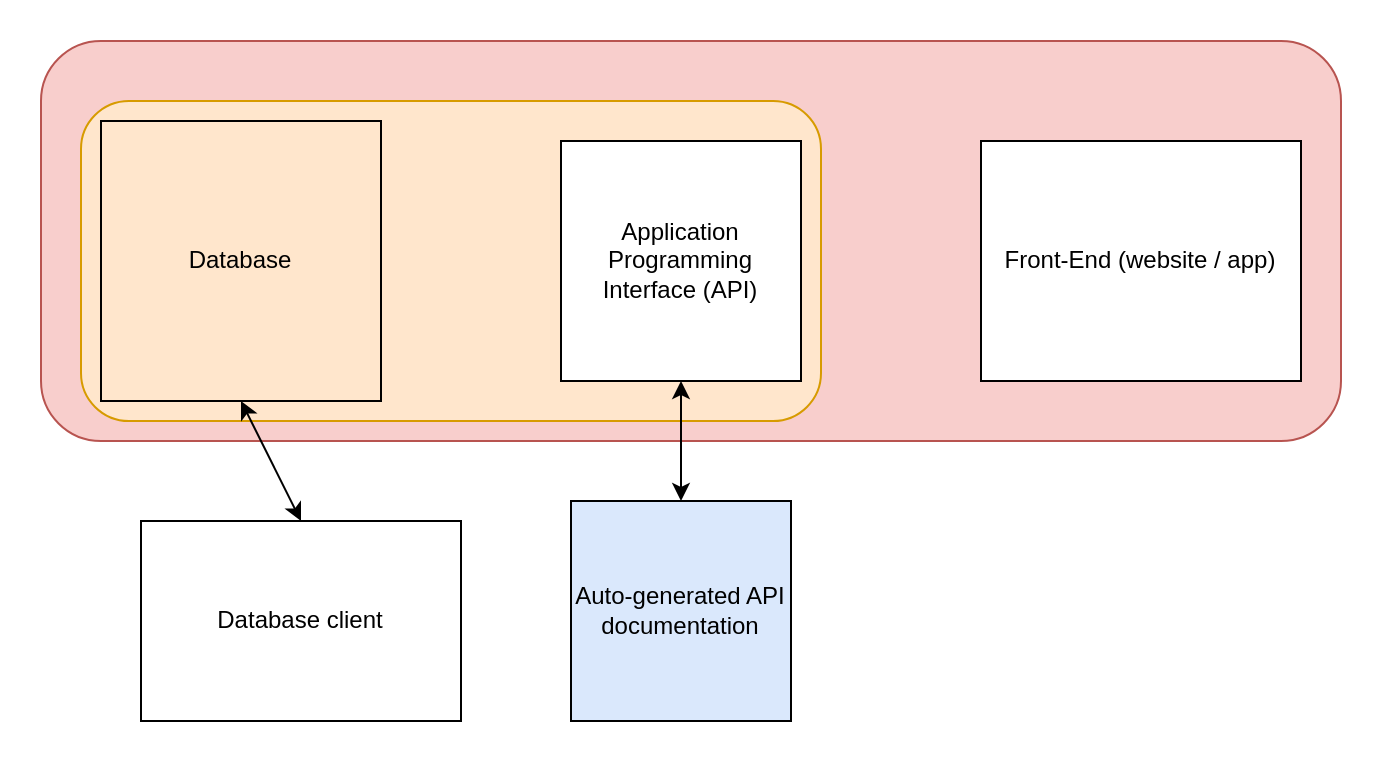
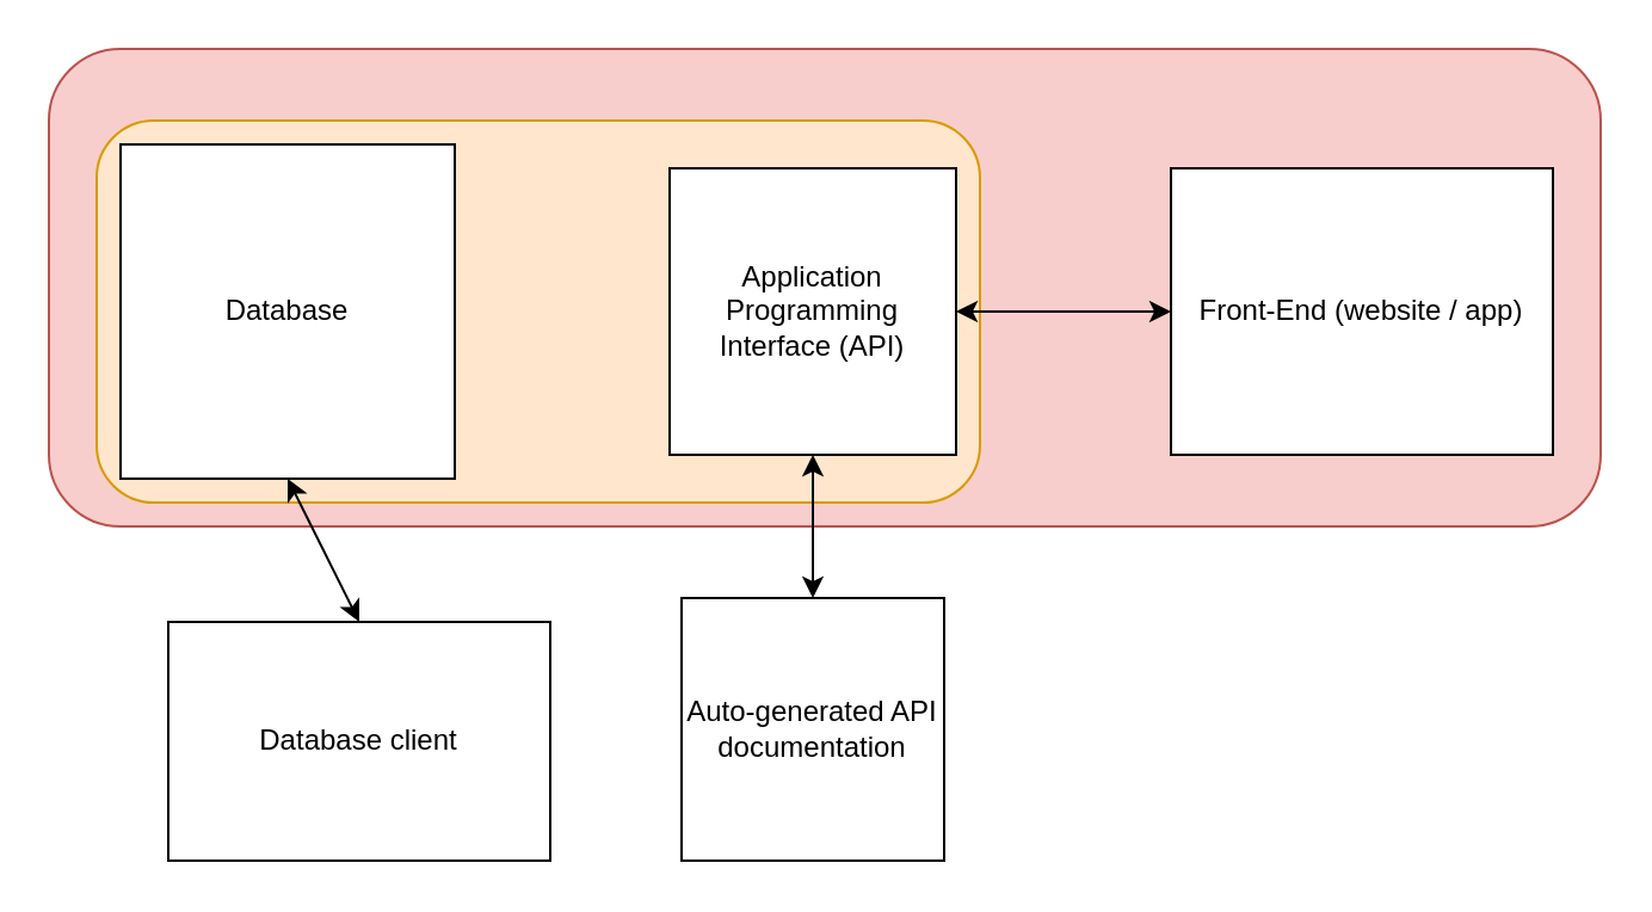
- <mxCell id="4" value="Database" style="whiteSpace=wrap;html=1;aspect=fixed;fillColor=#ffe6cc;" parent="1" vertex="1"><mxGeometry x="50" y="60" width="140" height="140" as="geometry" /></mxCell>
+ <mxCell id="4" value="Database" style="whiteSpace=wrap;html=1;aspect=fixed;" parent="1" vertex="1"><mxGeometry x="50" y="60" width="140" height="140" as="geometry" /></mxCell>
+ <mxCell id="7" value="" style="endArrow=classic;startArrow=classic;html=1;rounded=0;entryX=0;entryY=0.5;entryDx=0;entryDy=0;exitX=1;exitY=0.5;exitDx=0;exitDy=0;" parent="1" source="5" target="6" edge="1"><mxGeometry width="50" height="50" relative="1" as="geometry"><mxPoint x="270" y="300" as="sourcePoint" /><mxPoint x="320" y="250" as="targetPoint" /></mxGeometry></mxCell>
- <mxCell id="8" value="Auto-generated API documentation" style="whiteSpace=wrap;html=1;aspect=fixed;fillColor=#dae8fc;" parent="1" vertex="1"><mxGeometry x="285" y="250" width="110" height="110" as="geometry" /></mxCell>
+ <mxCell id="8" value="Auto-generated API documentation" style="whiteSpace=wrap;html=1;aspect=fixed;" parent="1" vertex="1"><mxGeometry x="285" y="250" width="110" height="110" as="geometry" /></mxCell>
